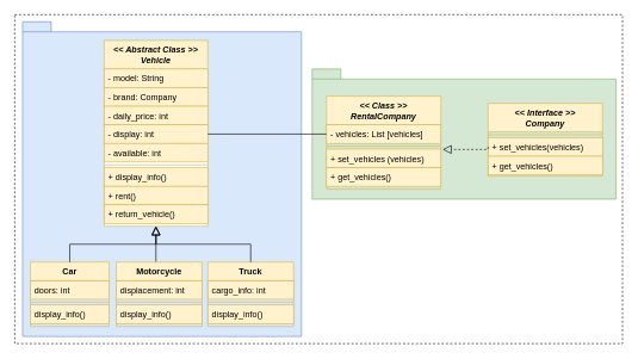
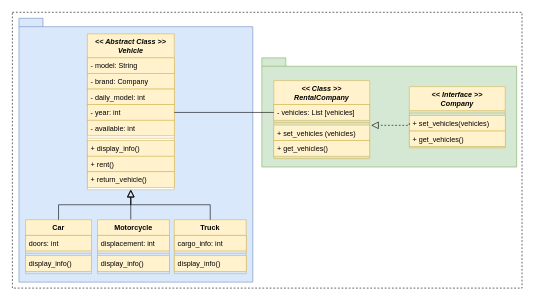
- <mxCell id="33" value="- daily_price: int" style="text;align=left;verticalAlign=top;spacingLeft=4;spacingRight=4;overflow=hidden;rotatable=0;points=[[0,0.5],[1,0.5]];portConstraint=eastwest;rounded=0;shadow=0;html=0;fillColor=#fff2cc;strokeColor=#d6b656;" vertex="1" parent="30"><mxGeometry y="92" width="145" height="26" as="geometry" /></mxCell>
+ <mxCell id="33" value="- daily_model: int" style="text;align=left;verticalAlign=top;spacingLeft=4;spacingRight=4;overflow=hidden;rotatable=0;points=[[0,0.5],[1,0.5]];portConstraint=eastwest;rounded=0;shadow=0;html=0;fillColor=#fff2cc;strokeColor=#d6b656;" vertex="1" parent="30"><mxGeometry y="92" width="145" height="26" as="geometry" /></mxCell>
- <mxCell id="34" value="- display: int" style="text;align=left;verticalAlign=top;spacingLeft=4;spacingRight=4;overflow=hidden;rotatable=0;points=[[0,0.5],[1,0.5]];portConstraint=eastwest;rounded=0;shadow=0;html=0;fillColor=#fff2cc;strokeColor=#d6b656;" vertex="1" parent="30"><mxGeometry y="118" width="145" height="26" as="geometry" /></mxCell>
+ <mxCell id="34" value="- year: int" style="text;align=left;verticalAlign=top;spacingLeft=4;spacingRight=4;overflow=hidden;rotatable=0;points=[[0,0.5],[1,0.5]];portConstraint=eastwest;rounded=0;shadow=0;html=0;fillColor=#fff2cc;strokeColor=#d6b656;" vertex="1" parent="30"><mxGeometry y="118" width="145" height="26" as="geometry" /></mxCell>
